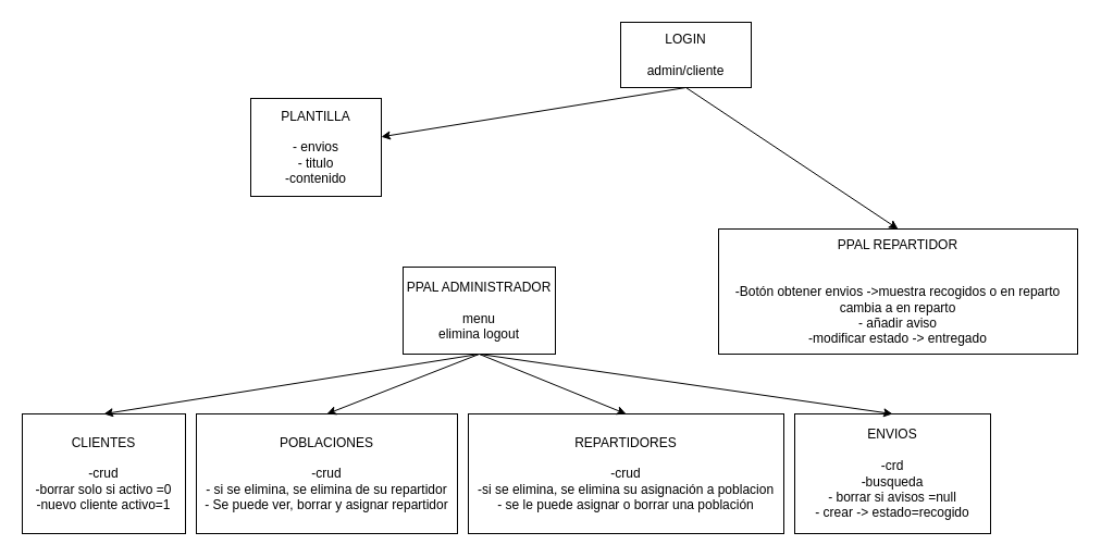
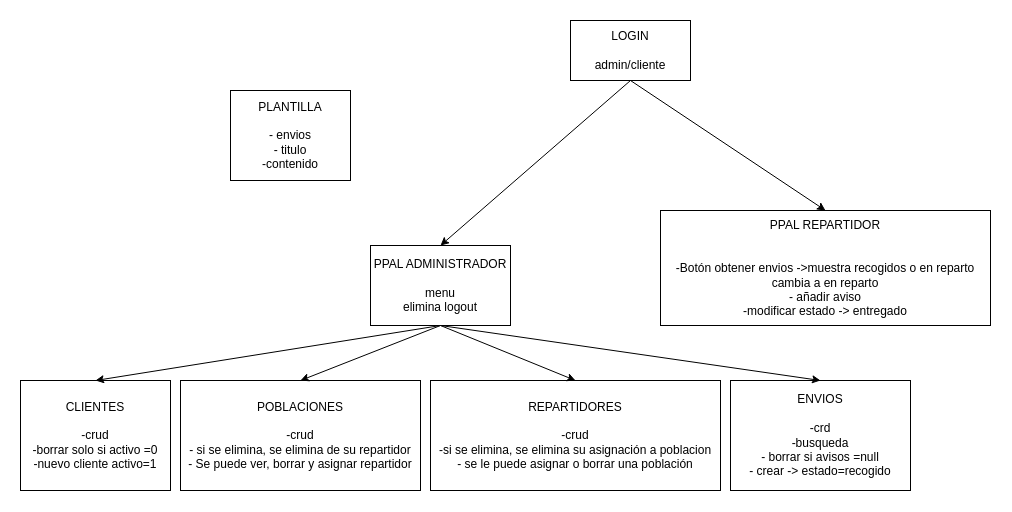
- <mxCell id="13" value="" style="endArrow=classic;html=1;rounded=0;exitX=0.5;exitY=1;exitDx=0;exitDy=0;" parent="1" source="2" target="15" edge="1"><mxGeometry width="50" height="50" relative="1" as="geometry"><mxPoint x="350" y="380" as="sourcePoint" /><mxPoint x="150" y="420" as="targetPoint" /></mxGeometry></mxCell>
+ <mxCell id="13" value="" style="endArrow=classic;html=1;rounded=0;exitX=0.5;exitY=1;exitDx=0;exitDy=0;entryX=0.5;entryY=0;entryDx=0;entryDy=0;" parent="1" source="2" target="3" edge="1"><mxGeometry width="50" height="50" relative="1" as="geometry"><mxPoint x="350" y="380" as="sourcePoint" /><mxPoint x="150" y="420" as="targetPoint" /></mxGeometry></mxCell>
